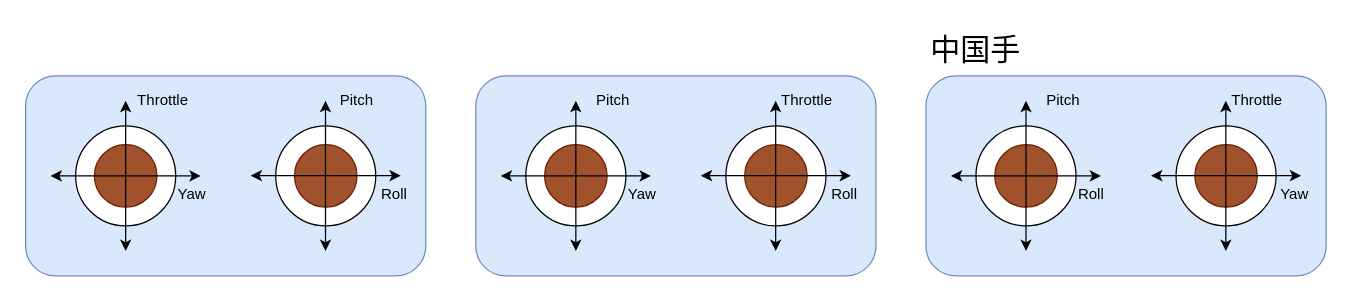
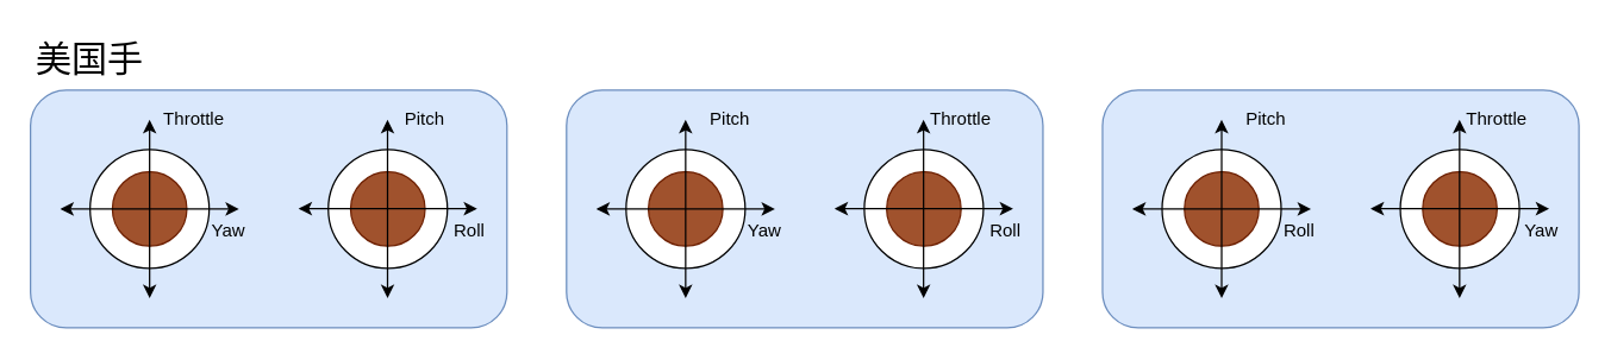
+ <mxCell id="41" value="&lt;font style=&quot;font-size: 24px&quot;&gt;美国手&lt;/font&gt;" style="text;html=1;strokeColor=none;fillColor=none;align=center;verticalAlign=middle;whiteSpace=wrap;rounded=0;" vertex="1" parent="1"><mxGeometry x="20" y="20" width="80" height="40" as="geometry" /></mxCell>
- <mxCell id="42" value="&lt;font style=&quot;font-size: 24px&quot;&gt;中国手&lt;/font&gt;" style="text;html=1;strokeColor=none;fillColor=none;align=center;verticalAlign=middle;whiteSpace=wrap;rounded=0;" vertex="1" parent="1"><mxGeometry x="740" y="20" width="80" height="40" as="geometry" /></mxCell>
